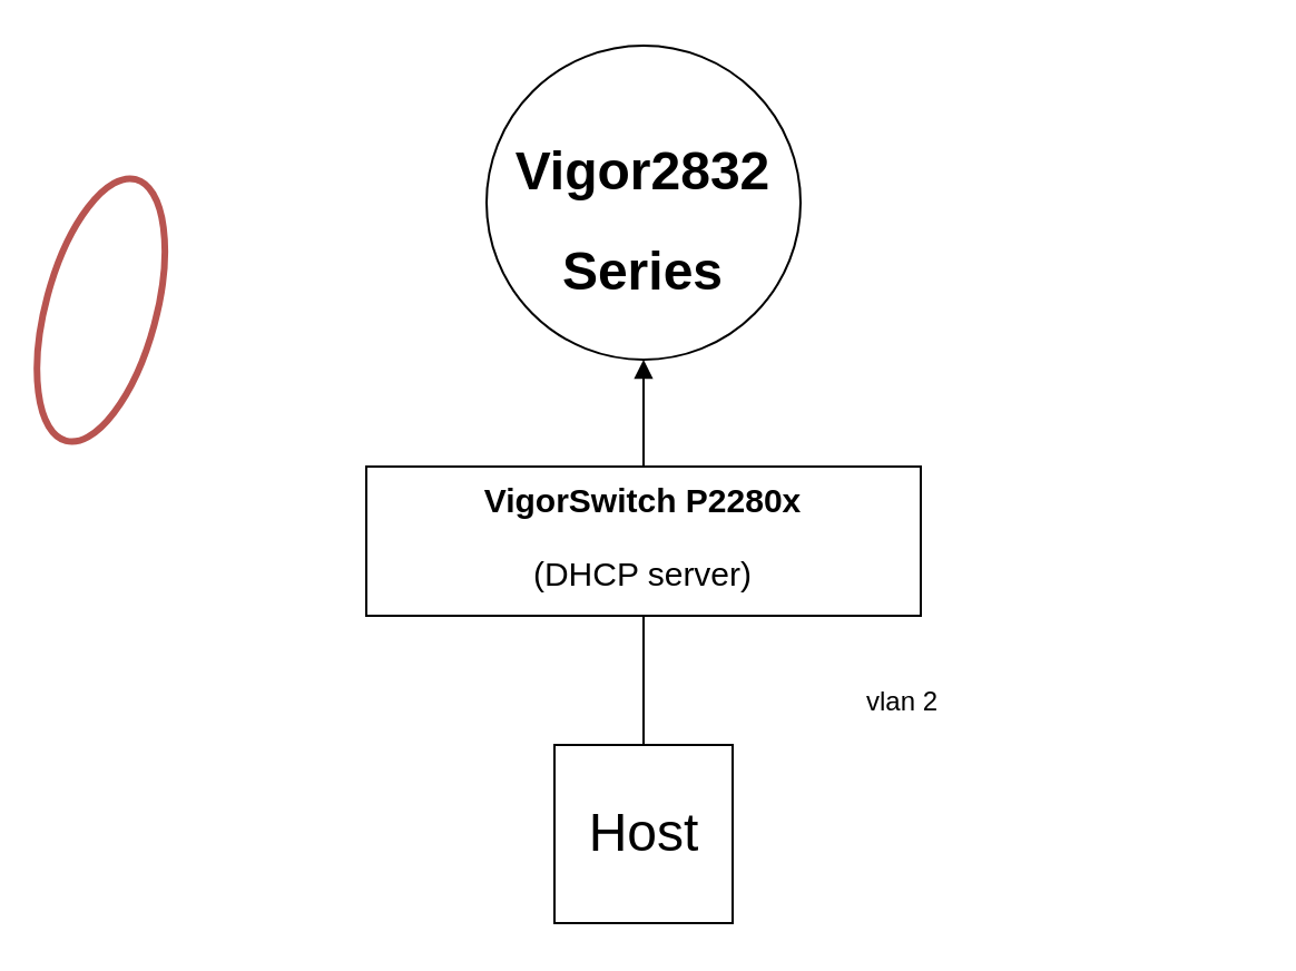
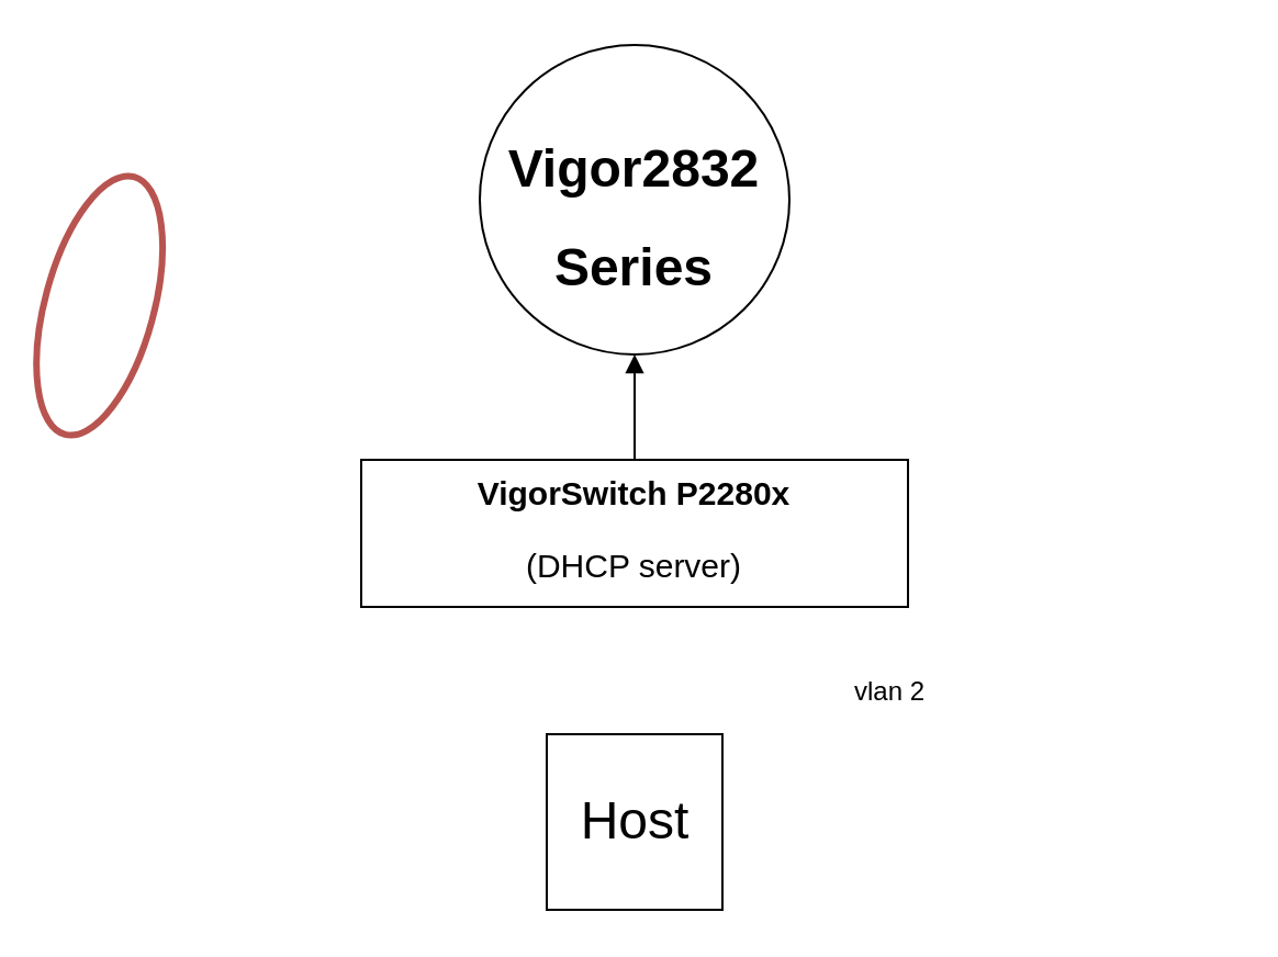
- <mxCell id="7" value="" style="endArrow=none;html=1;" edge="1" parent="1" source="6" target="3"><mxGeometry width="50" height="50" relative="1" as="geometry"><mxPoint x="288" y="326" as="sourcePoint" /><mxPoint x="288" y="278" as="targetPoint" /></mxGeometry></mxCell>
